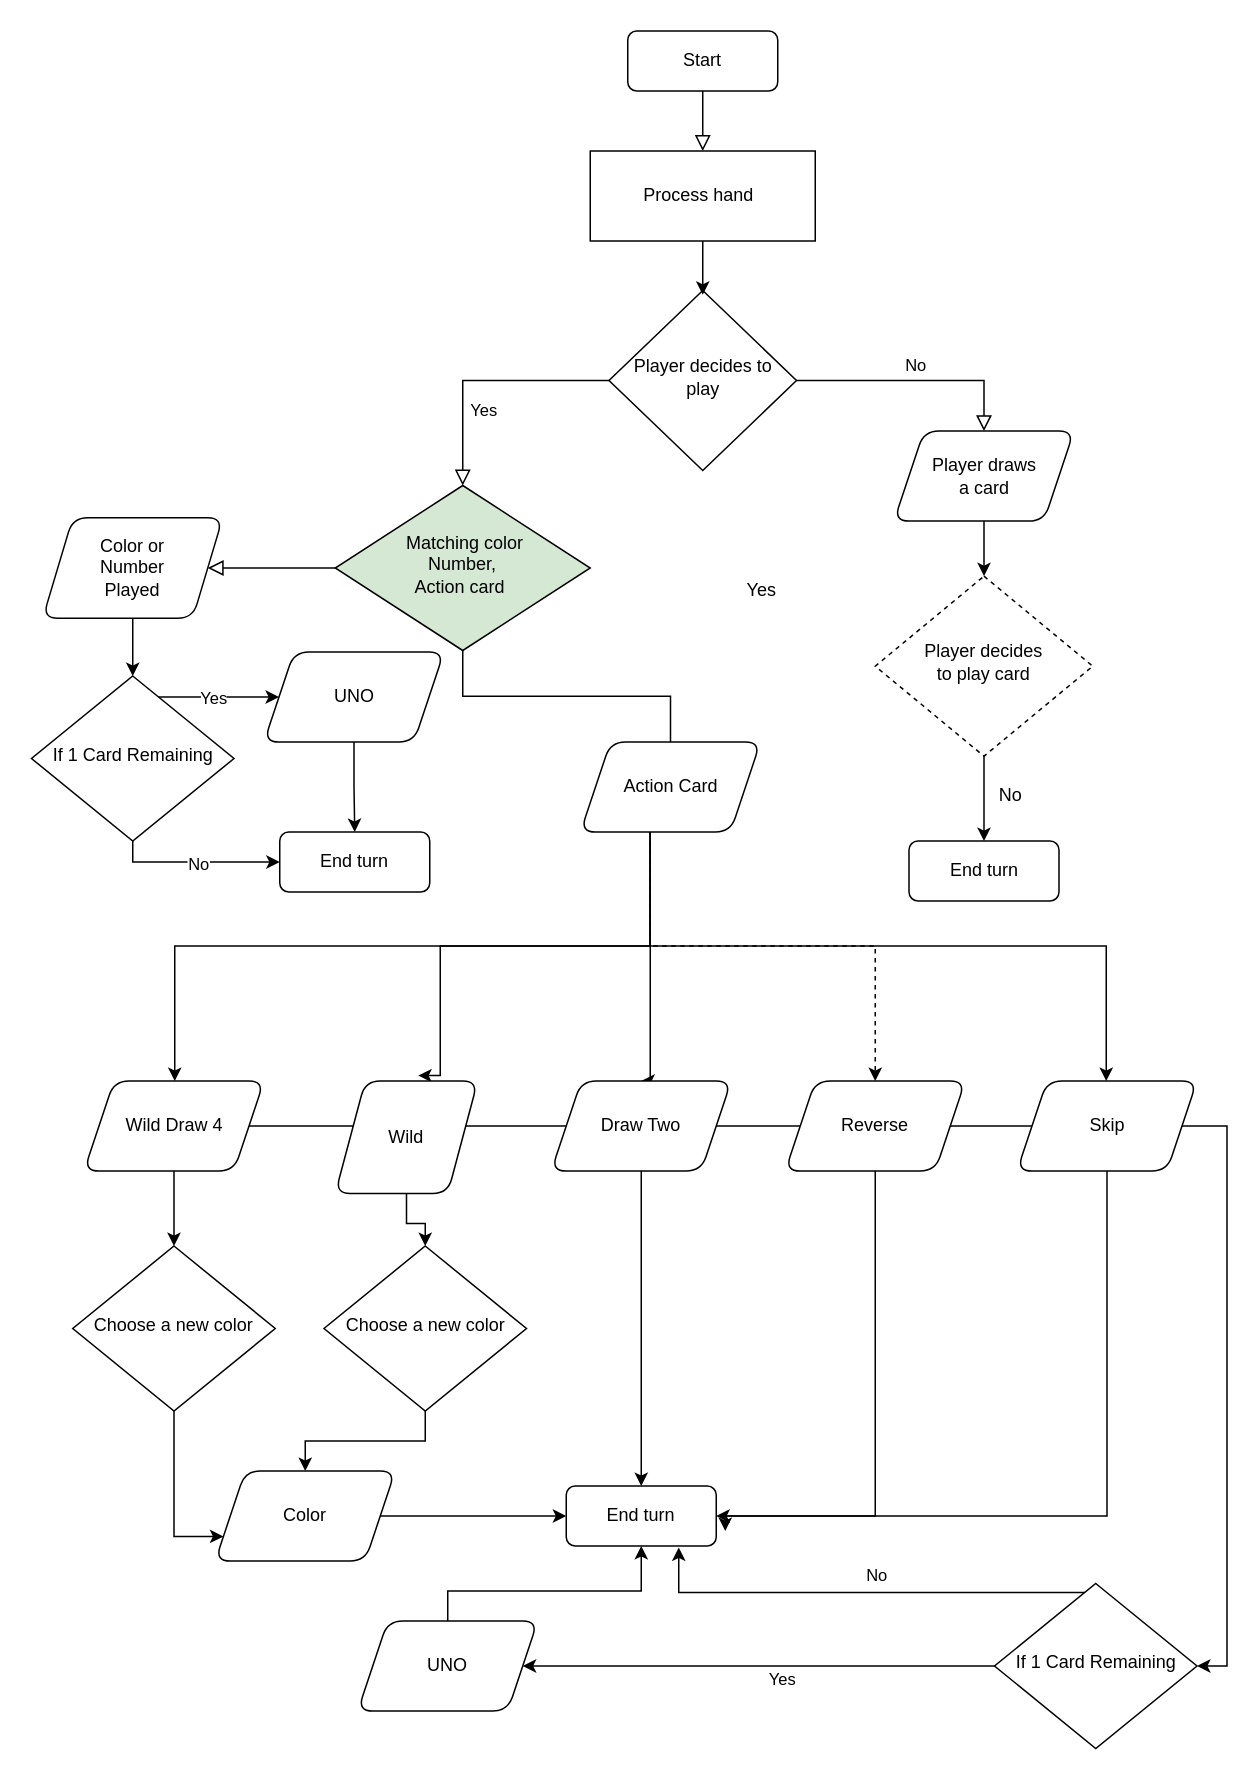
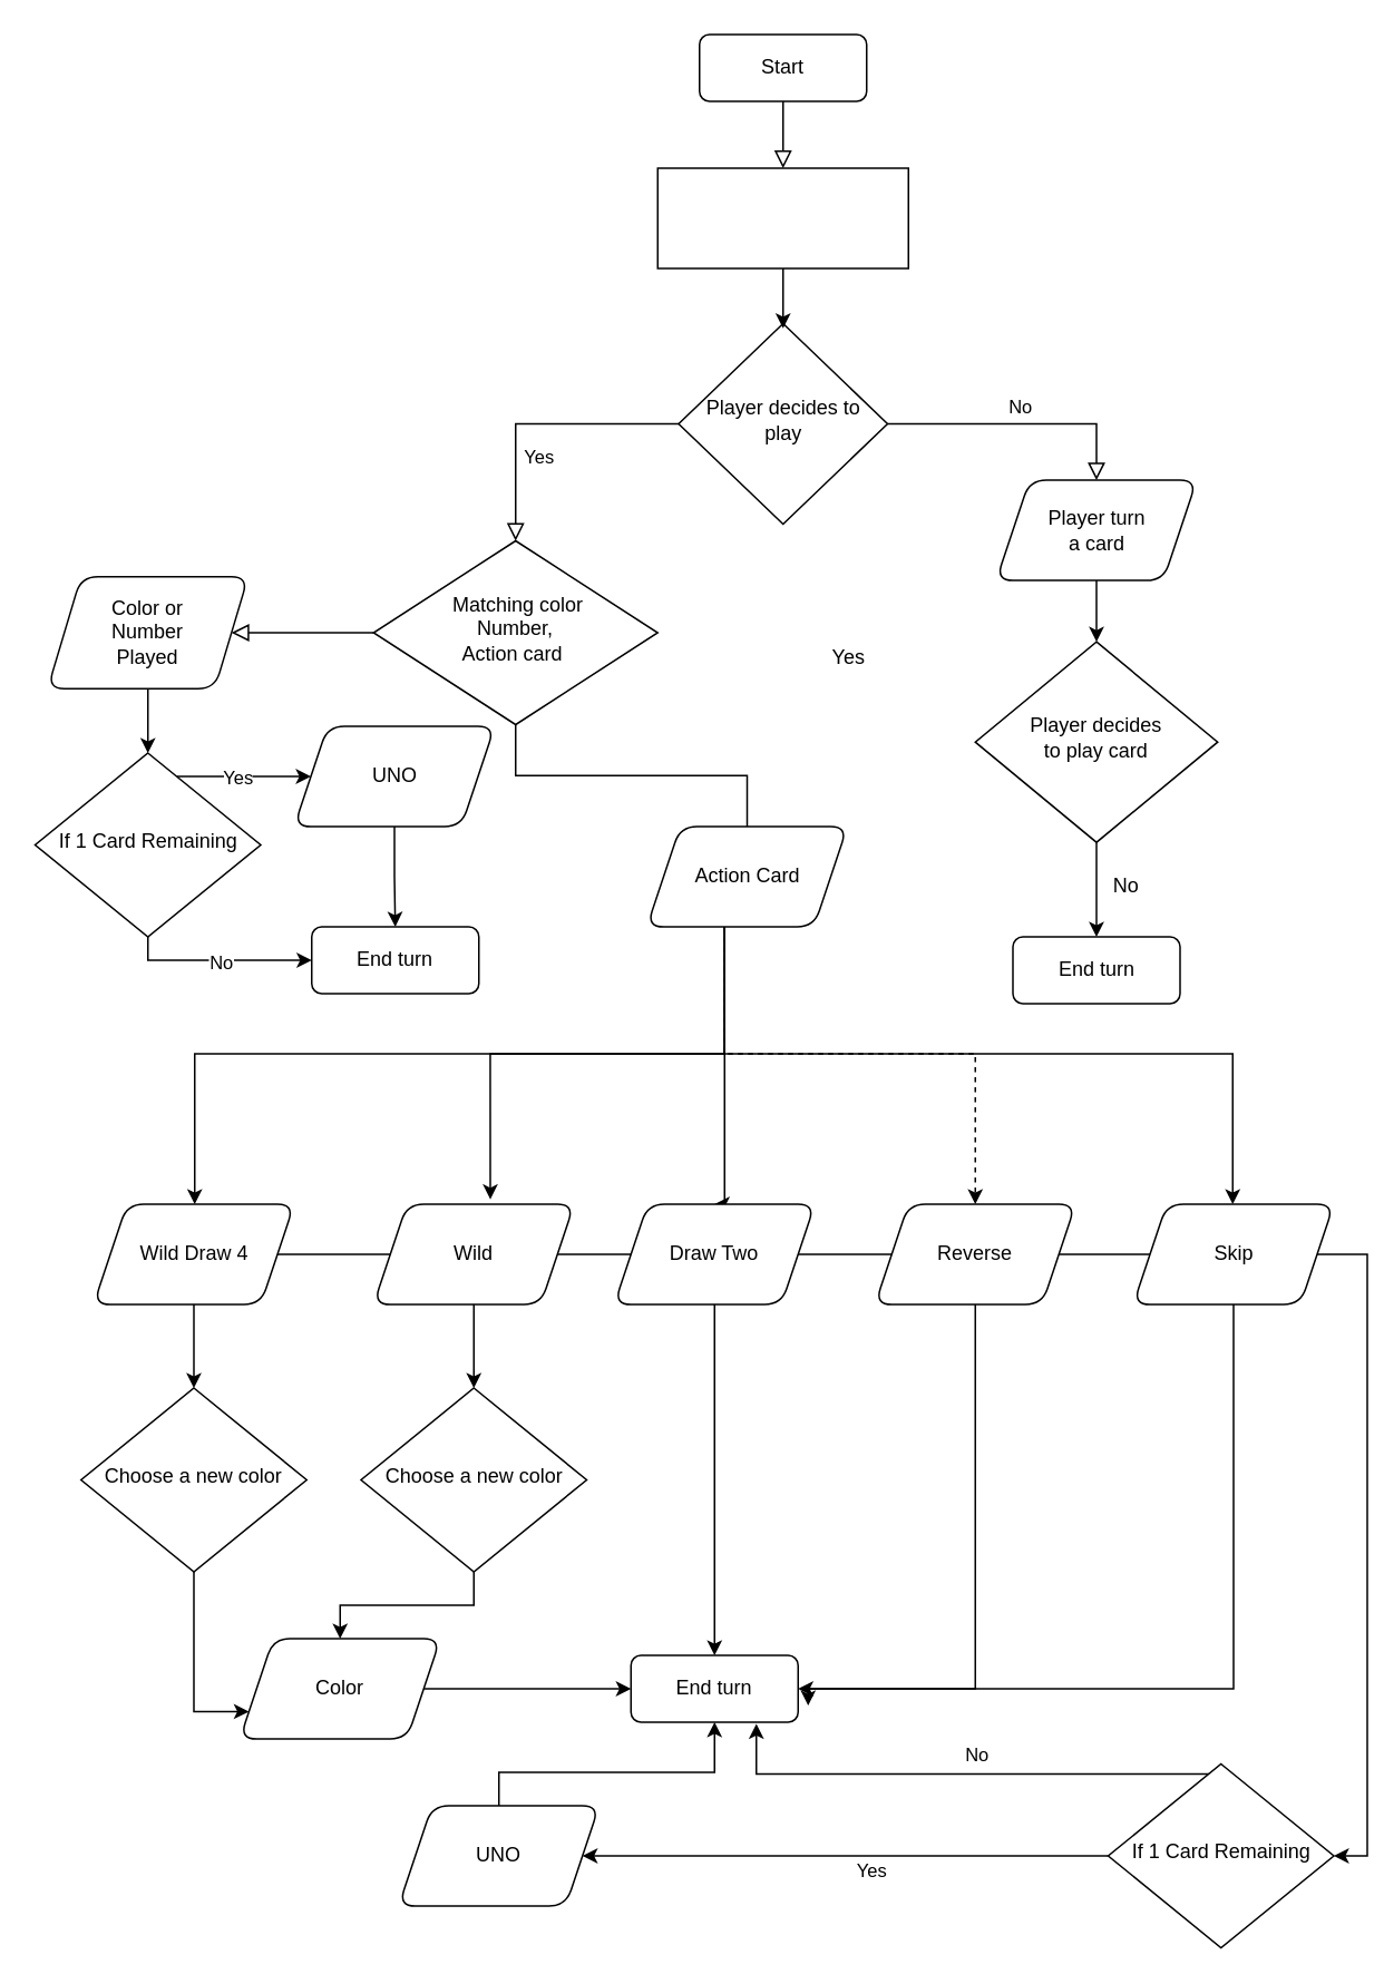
- <mxCell id="12" value="Process hand" style="text;html=1;strokeColor=none;fillColor=none;align=center;verticalAlign=middle;whiteSpace=wrap;rounded=0;" vertex="1" parent="1"><mxGeometry x="413" y="120" width="105" height="20" as="geometry" /></mxCell>
- <mxCell id="21" value="Player draws &lt;br&gt;a card" style="shape=parallelogram;perimeter=parallelogramPerimeter;whiteSpace=wrap;html=1;fixedSize=1;rounded=1;shadow=0;strokeWidth=1;glass=0;" vertex="1" parent="1"><mxGeometry x="595.5" y="286.73" width="120" height="60" as="geometry" /></mxCell>
+ <mxCell id="21" value="Player turn &lt;br&gt;a card" style="shape=parallelogram;perimeter=parallelogramPerimeter;whiteSpace=wrap;html=1;fixedSize=1;rounded=1;shadow=0;strokeWidth=1;glass=0;" vertex="1" parent="1"><mxGeometry x="595.5" y="286.73" width="120" height="60" as="geometry" /></mxCell>
- <mxCell id="9" value="&amp;nbsp;Matching color&lt;br&gt;Number, &lt;br&gt;Action card&amp;nbsp;" style="rhombus;whiteSpace=wrap;html=1;shadow=0;fontFamily=Helvetica;fontSize=12;align=center;strokeWidth=1;spacing=6;spacingTop=-4;fillColor=#d5e8d4;" parent="1" vertex="1"><mxGeometry x="223" y="323" width="170" height="110" as="geometry" /></mxCell>
+ <mxCell id="9" value="&amp;nbsp;Matching color&lt;br&gt;Number, &lt;br&gt;Action card&amp;nbsp;" style="rhombus;whiteSpace=wrap;html=1;shadow=0;fontFamily=Helvetica;fontSize=12;align=center;strokeWidth=1;spacing=6;spacingTop=-4;" parent="1" vertex="1"><mxGeometry x="223" y="323" width="170" height="110" as="geometry" /></mxCell>
- <mxCell id="14" value="Player&amp;nbsp;decides&lt;br&gt;to play card" style="rhombus;whiteSpace=wrap;html=1;shadow=0;fontFamily=Helvetica;fontSize=12;align=center;strokeWidth=1;spacing=6;spacingTop=-4;dashed=1;" vertex="1" parent="1"><mxGeometry x="583" y="383.46" width="145" height="120" as="geometry" /></mxCell>
+ <mxCell id="14" value="Player&amp;nbsp;decides&lt;br&gt;to play card" style="rhombus;whiteSpace=wrap;html=1;shadow=0;fontFamily=Helvetica;fontSize=12;align=center;strokeWidth=1;spacing=6;spacingTop=-4;" vertex="1" parent="1"><mxGeometry x="583" y="383.46" width="145" height="120" as="geometry" /></mxCell>
- <mxCell id="34" value="Wild" style="shape=parallelogram;perimeter=parallelogramPerimeter;whiteSpace=wrap;html=1;fixedSize=1;rounded=1;shadow=0;strokeWidth=1;glass=0;" vertex="1" parent="1"><mxGeometry x="223" y="720" width="95" height="75" as="geometry" /></mxCell>
+ <mxCell id="34" value="Wild" style="shape=parallelogram;perimeter=parallelogramPerimeter;whiteSpace=wrap;html=1;fixedSize=1;rounded=1;shadow=0;strokeWidth=1;glass=0;" vertex="1" parent="1"><mxGeometry x="223" y="720" width="120" height="60" as="geometry" /></mxCell>
